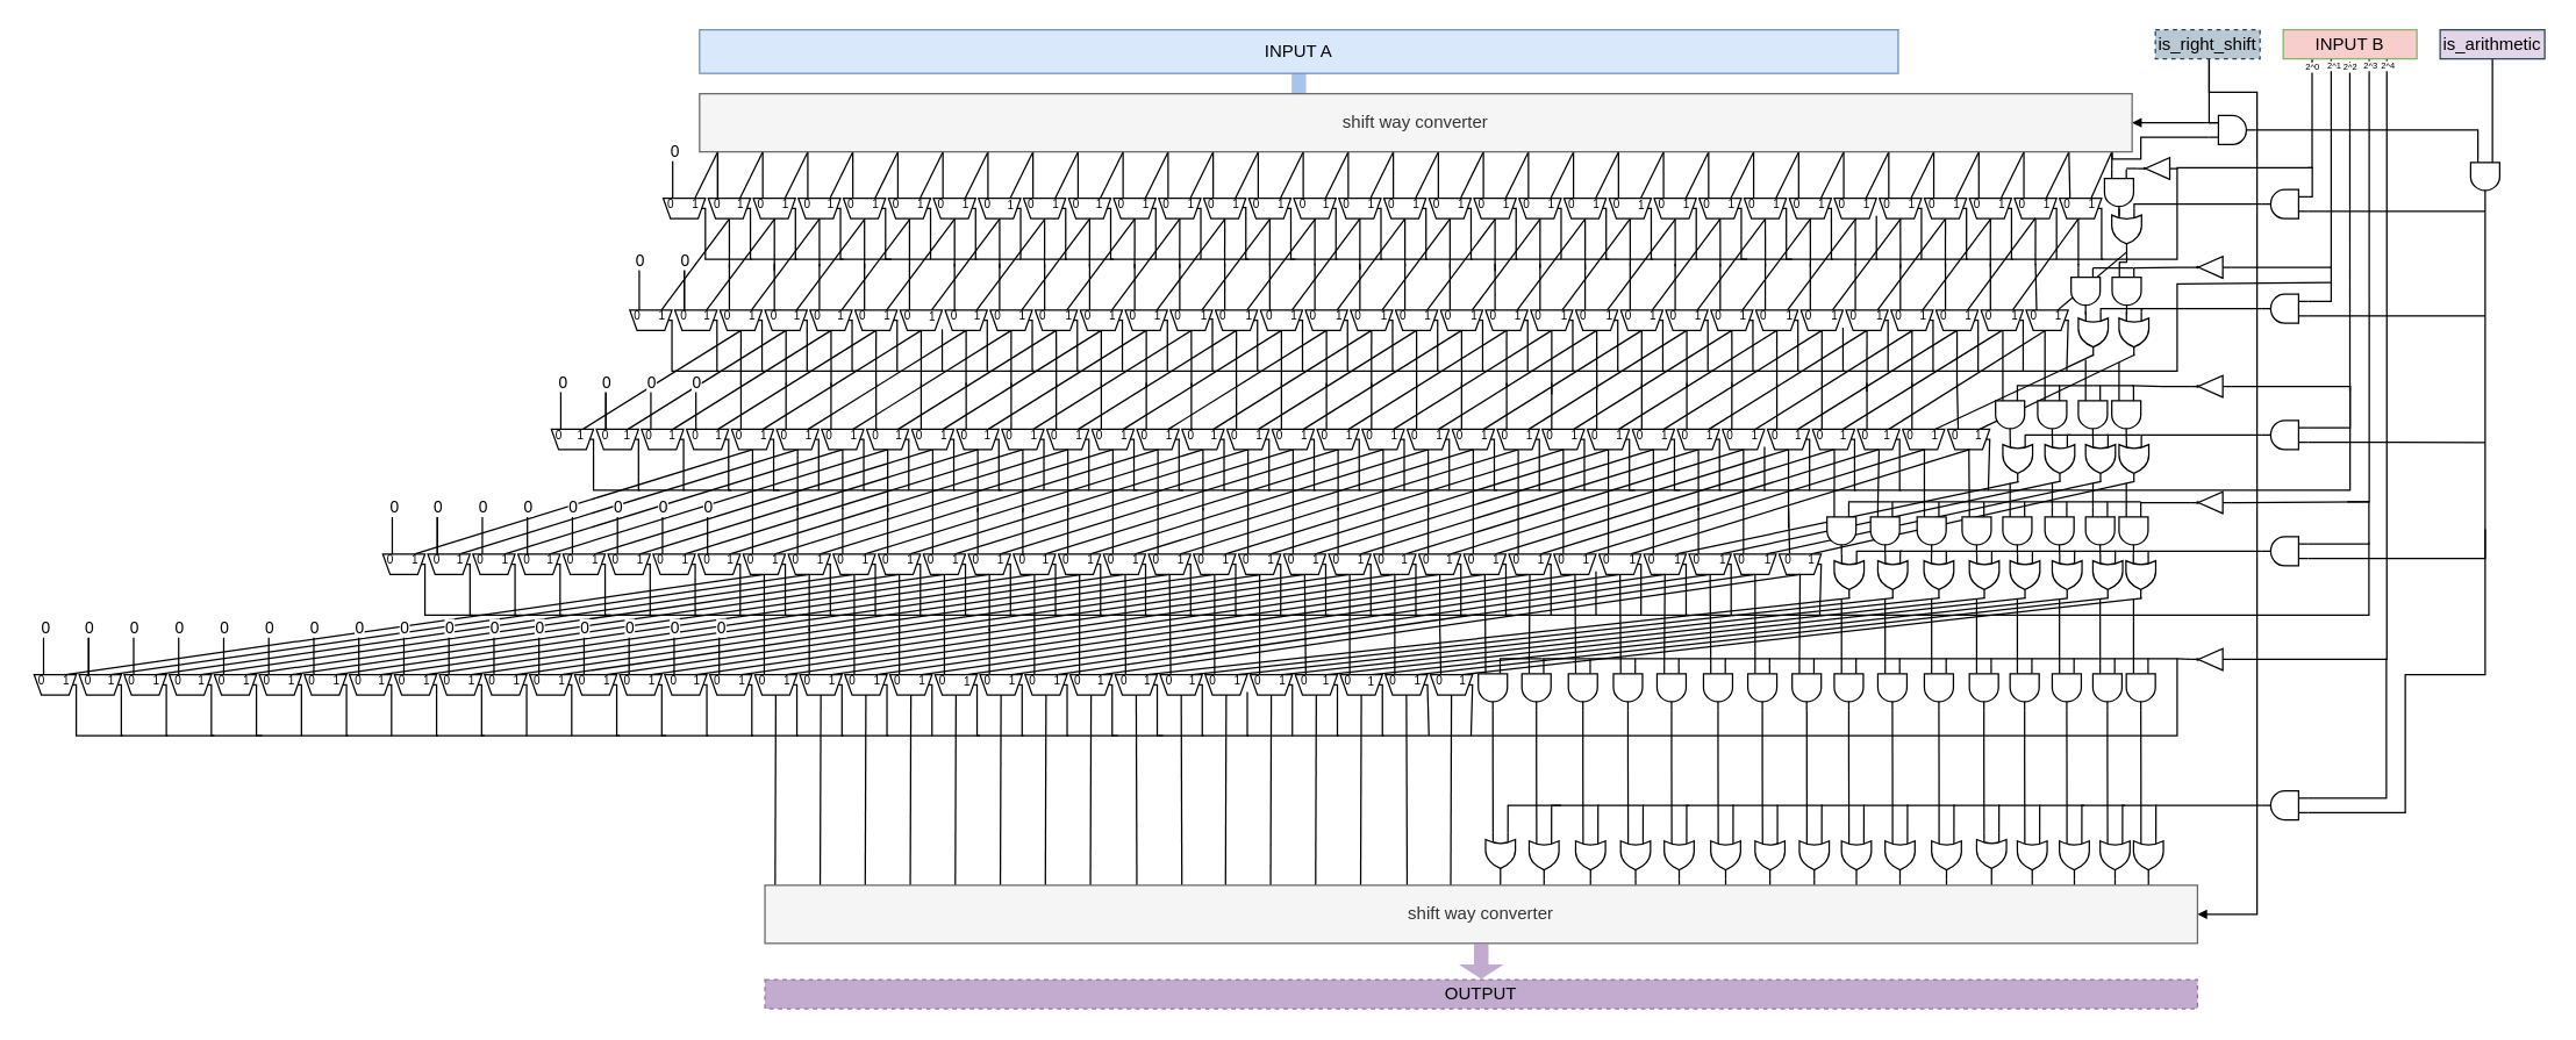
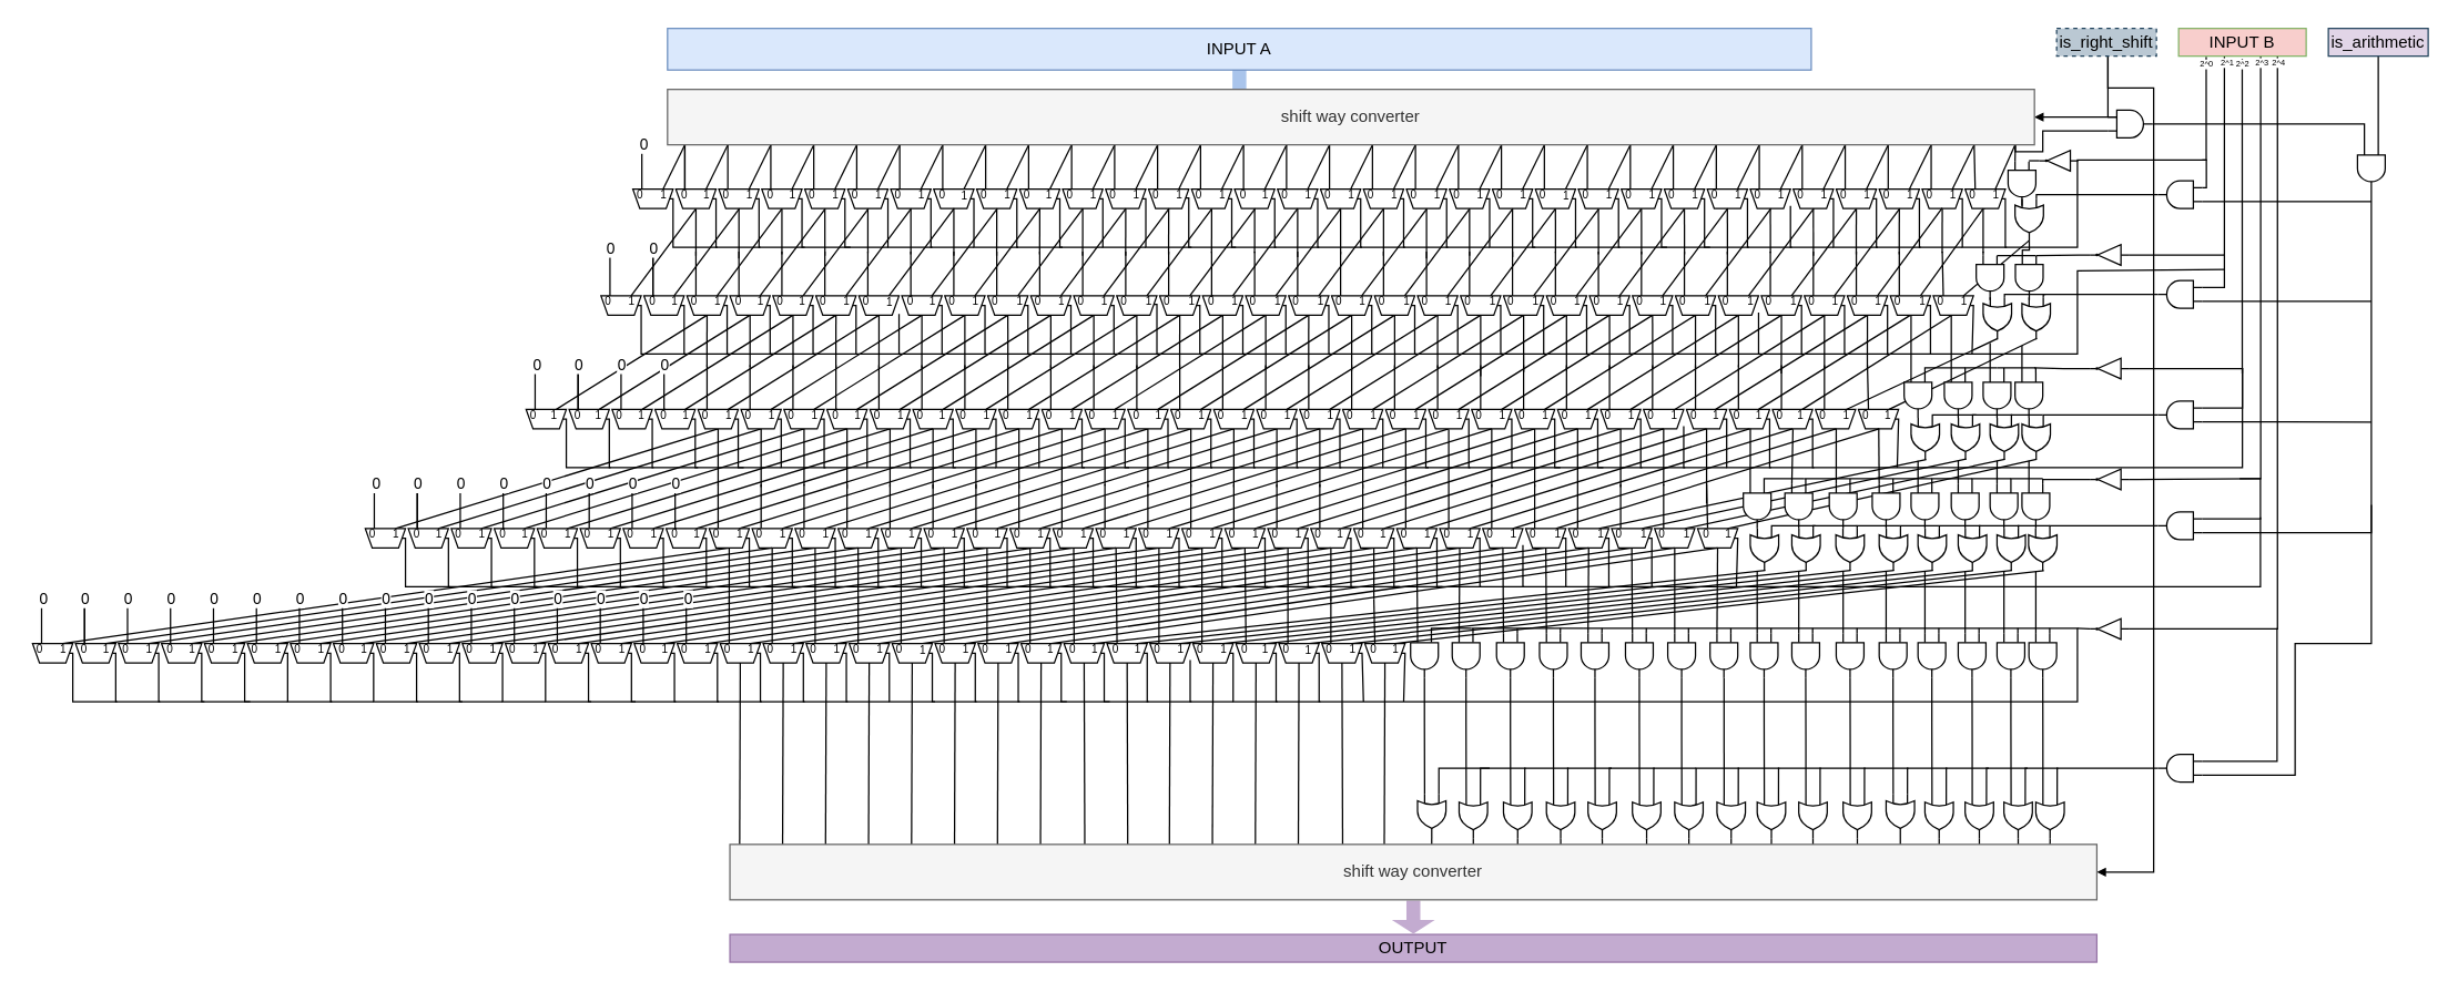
- <mxCell id="1258" value="OUTPUT" style="rounded=0;whiteSpace=wrap;html=1;strokeColor=#9673a6;fillColor=#C3ABD0;dashed=1;" parent="1" vertex="1"><mxGeometry x="526" y="674" width="986" height="20" as="geometry" /></mxCell>
+ <mxCell id="1258" value="OUTPUT" style="rounded=0;whiteSpace=wrap;html=1;strokeColor=#9673a6;fillColor=#C3ABD0;" parent="1" vertex="1"><mxGeometry x="526" y="674" width="986" height="20" as="geometry" /></mxCell>
